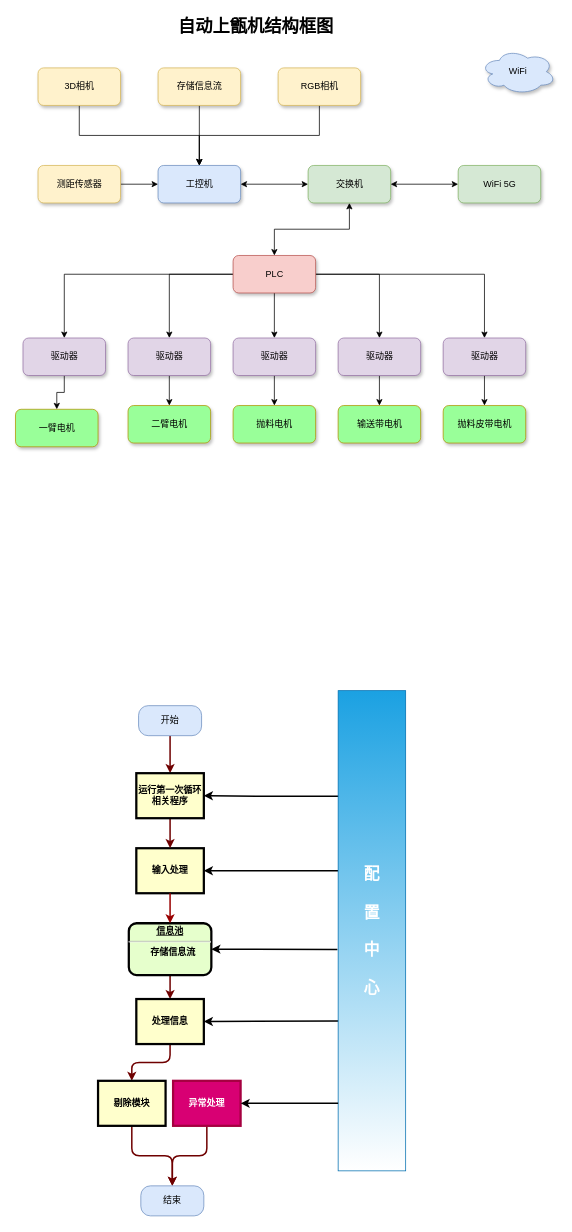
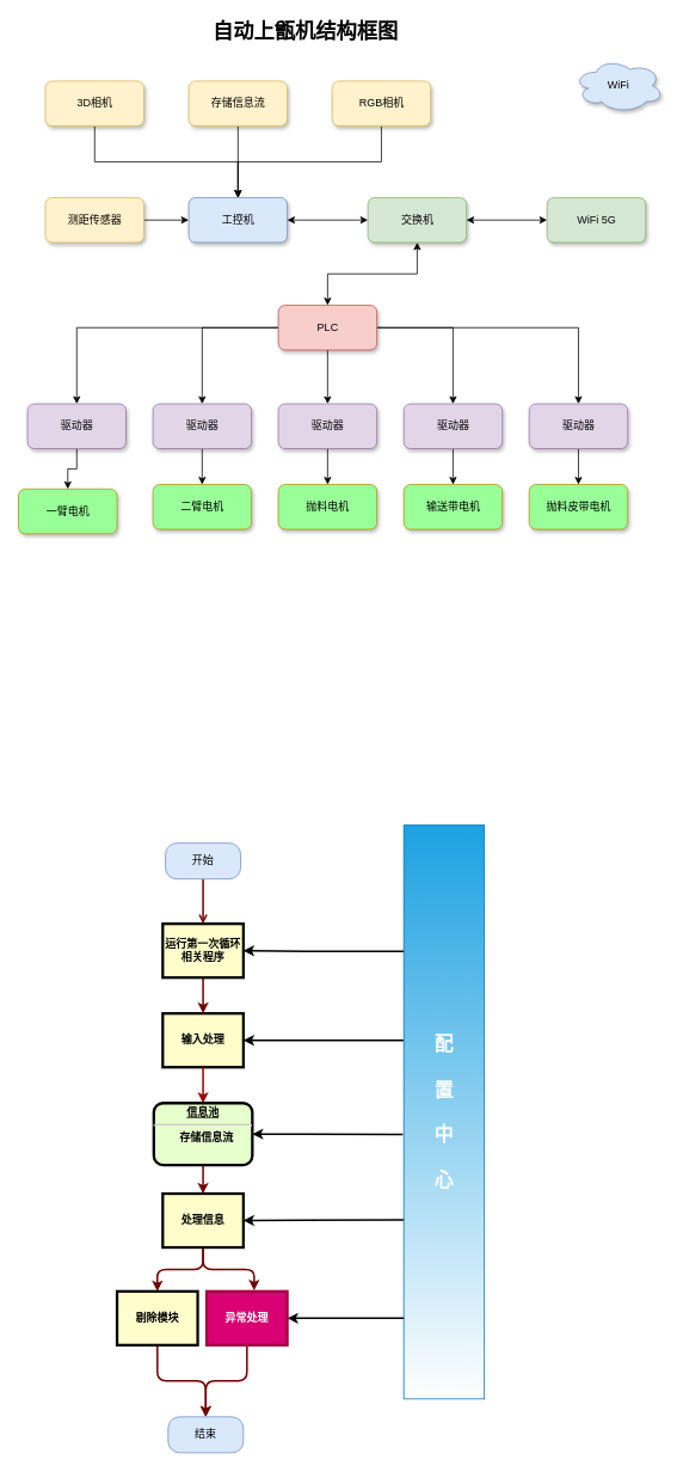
- <mxCell id="9" style="edgeStyle=orthogonalEdgeStyle;rounded=1;orthogonalLoop=1;jettySize=auto;html=1;entryX=0.5;entryY=0;entryDx=0;entryDy=0;fillColor=#a20025;strokeColor=#6F0000;strokeWidth=2;" parent="1" source="10" target="12" edge="1"><mxGeometry relative="1" as="geometry" /></mxCell>
+ <mxCell id="9" style="edgeStyle=orthogonalEdgeStyle;rounded=1;orthogonalLoop=1;jettySize=auto;html=1;entryX=0.5;entryY=0;entryDx=0;entryDy=0;fillColor=#a20025;strokeColor=#6F0000;strokeWidth=2;endArrow=open;" parent="1" source="10" target="12" edge="1"><mxGeometry relative="1" as="geometry" /></mxCell>
+ <mxCell id="6" style="edgeStyle=orthogonalEdgeStyle;rounded=1;orthogonalLoop=1;jettySize=auto;html=1;exitX=0.5;exitY=1;exitDx=0;exitDy=0;entryX=0.589;entryY=-0.017;entryDx=0;entryDy=0;entryPerimeter=0;fontSize=21;strokeWidth=2;fillColor=#a20025;strokeColor=#6F0000;" parent="1" source="7" target="21" edge="1"><mxGeometry relative="1" as="geometry" /></mxCell>
